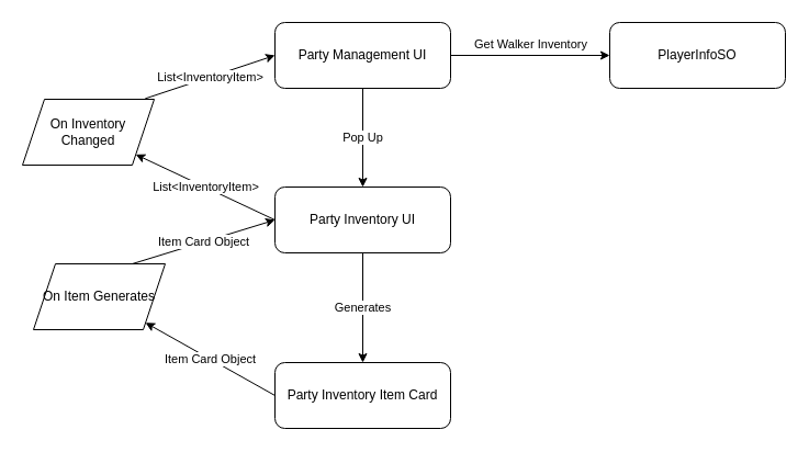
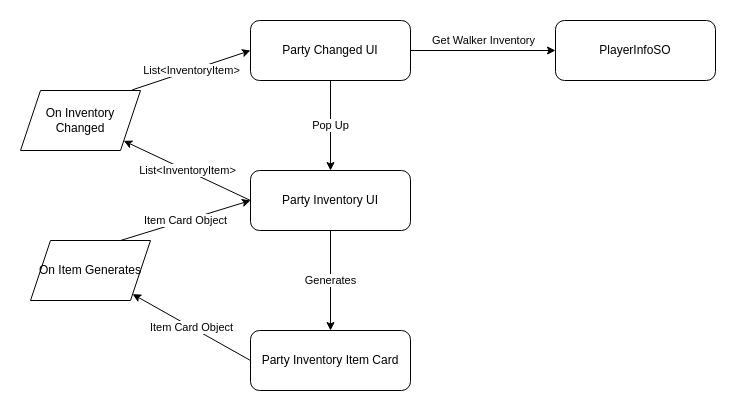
- <mxCell id="2" value="Party Management UI" style="rounded=1;whiteSpace=wrap;html=1;" vertex="1" parent="1"><mxGeometry x="250" y="20" width="160" height="60" as="geometry" /></mxCell>
+ <mxCell id="2" value="Party Changed UI" style="rounded=1;whiteSpace=wrap;html=1;" vertex="1" parent="1"><mxGeometry x="250" y="20" width="160" height="60" as="geometry" /></mxCell>
